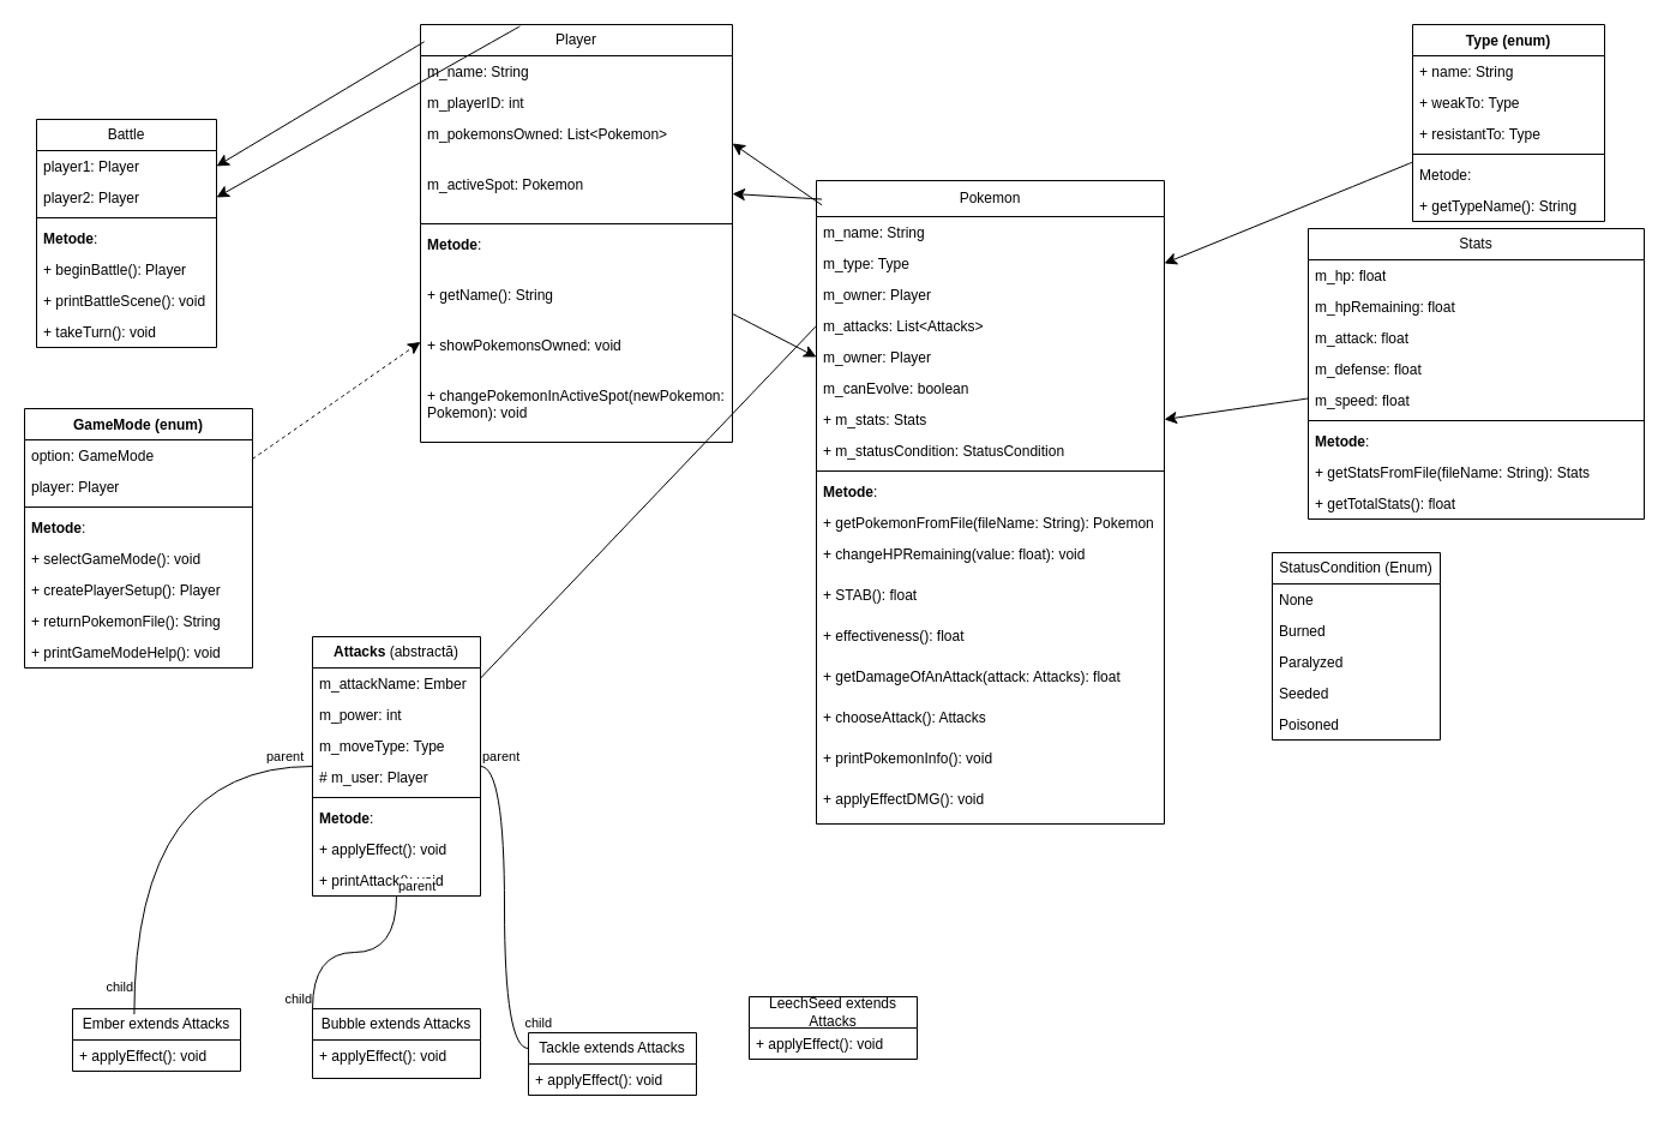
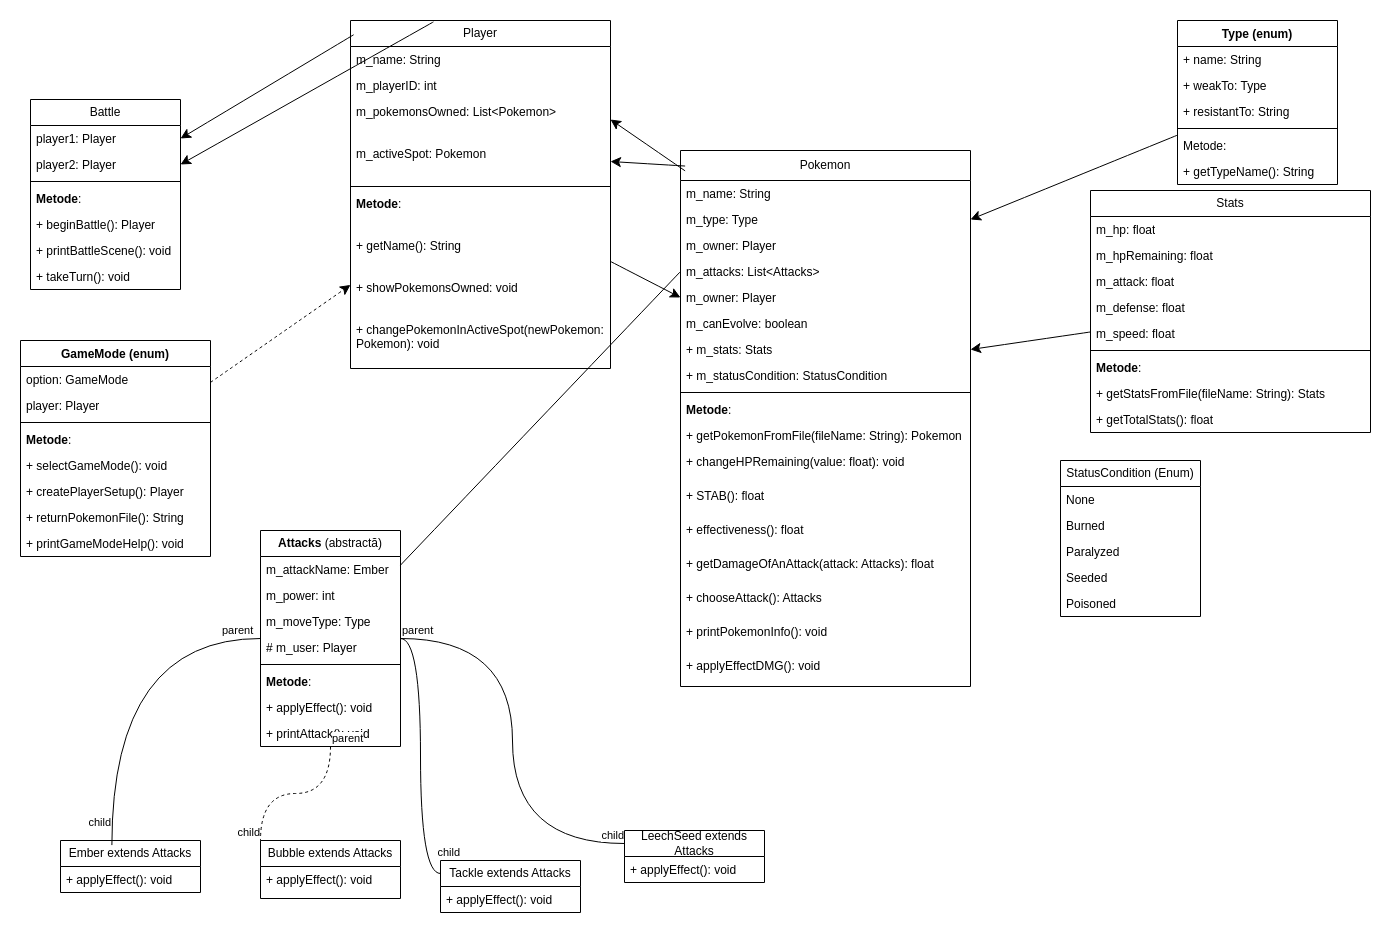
- <mxCell id="57" value="+ resistantTo: Type" style="text;strokeColor=none;fillColor=none;align=left;verticalAlign=top;spacingLeft=4;spacingRight=4;overflow=hidden;rotatable=0;points=[[0,0.5],[1,0.5]];portConstraint=eastwest;whiteSpace=wrap;html=1;" vertex="1" parent="54"><mxGeometry y="78" width="160" height="26" as="geometry" /></mxCell>
+ <mxCell id="57" value="+ resistantTo: String" style="text;strokeColor=none;fillColor=none;align=left;verticalAlign=top;spacingLeft=4;spacingRight=4;overflow=hidden;rotatable=0;points=[[0,0.5],[1,0.5]];portConstraint=eastwest;whiteSpace=wrap;html=1;" vertex="1" parent="54"><mxGeometry y="78" width="160" height="26" as="geometry" /></mxCell>
+ <mxCell id="105" value="" style="endArrow=none;html=1;edgeStyle=orthogonalEdgeStyle;rounded=0;fontSize=12;startSize=8;endSize=8;curved=1;entryX=0;entryY=0.25;entryDx=0;entryDy=0;" edge="1" parent="1" source="79" target="92"><mxGeometry relative="1" as="geometry"><mxPoint x="550" y="950" as="sourcePoint" /><mxPoint x="710" y="950" as="targetPoint" /></mxGeometry></mxCell>
+ <mxCell id="106" value="parent" style="edgeLabel;resizable=0;html=1;align=left;verticalAlign=bottom;" connectable="0" vertex="1" parent="105"><mxGeometry x="-1" relative="1" as="geometry" /></mxCell>
+ <mxCell id="107" value="child" style="edgeLabel;resizable=0;html=1;align=right;verticalAlign=bottom;" connectable="0" vertex="1" parent="105"><mxGeometry x="1" relative="1" as="geometry" /></mxCell>
- <mxCell id="99" value="" style="endArrow=none;html=1;edgeStyle=orthogonalEdgeStyle;rounded=0;fontSize=12;startSize=8;endSize=8;curved=1;entryX=0;entryY=0;entryDx=0;entryDy=0;" edge="1" parent="1" source="79" target="88"><mxGeometry relative="1" as="geometry"><mxPoint x="490" y="860" as="sourcePoint" /><mxPoint x="650" y="892" as="targetPoint" /></mxGeometry></mxCell>
+ <mxCell id="99" value="" style="endArrow=none;html=1;edgeStyle=orthogonalEdgeStyle;rounded=0;fontSize=12;startSize=8;endSize=8;curved=1;entryX=0;entryY=0;entryDx=0;entryDy=0;dashed=1;" edge="1" parent="1" source="79" target="88"><mxGeometry relative="1" as="geometry"><mxPoint x="490" y="860" as="sourcePoint" /><mxPoint x="650" y="892" as="targetPoint" /></mxGeometry></mxCell>
